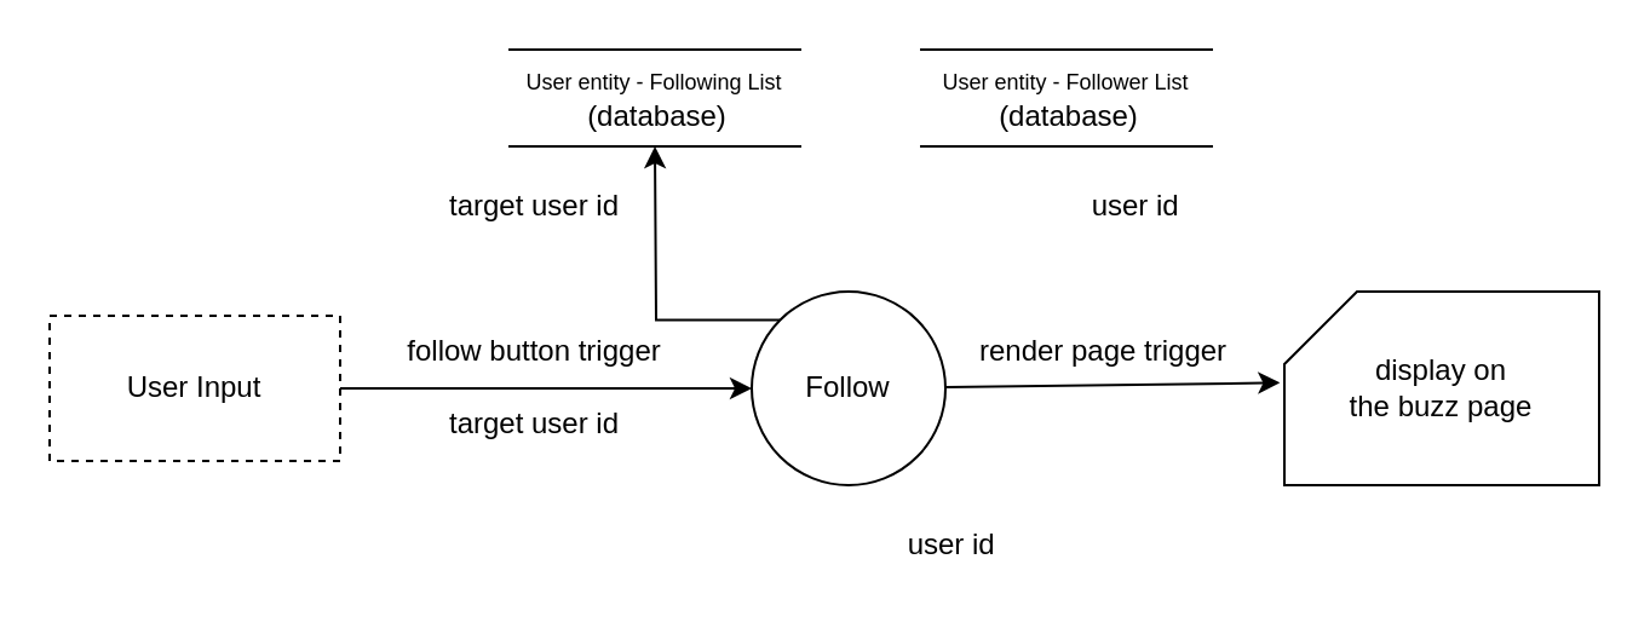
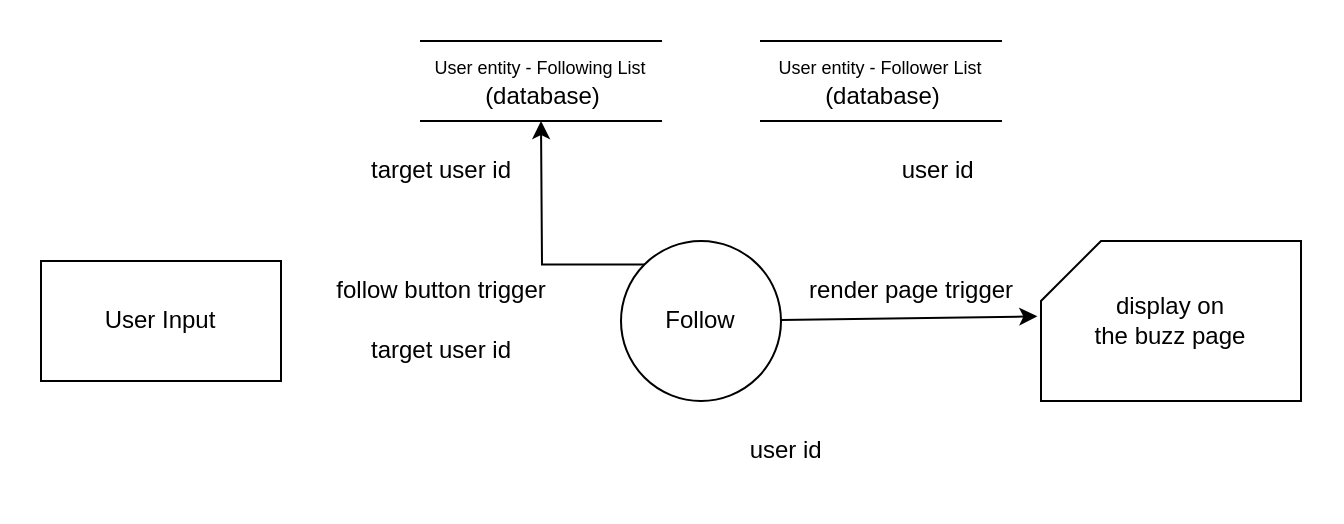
- <mxCell id="2" value="User Input" style="rounded=0;whiteSpace=wrap;html=1;dashed=1;" vertex="1" parent="1"><mxGeometry x="20" y="130" width="120" height="60" as="geometry" /></mxCell>
+ <mxCell id="2" value="User Input" style="rounded=0;whiteSpace=wrap;html=1;" vertex="1" parent="1"><mxGeometry x="20" y="130" width="120" height="60" as="geometry" /></mxCell>
- <mxCell id="6" value="" style="endArrow=classic;html=1;rounded=0;exitX=1;exitY=0.5;exitDx=0;exitDy=0;entryX=0;entryY=0.5;entryDx=0;entryDy=0;" edge="1" parent="1" source="2" target="5"><mxGeometry width="50" height="50" relative="1" as="geometry"><mxPoint x="360" y="210" as="sourcePoint" /><mxPoint x="410" y="160" as="targetPoint" /></mxGeometry></mxCell>
- <mxCell id="3" value="display on &lt;br&gt;the buzz page" style="shape=card;whiteSpace=wrap;html=1;" vertex="1" parent="1"><mxGeometry x="530" y="120" width="130" height="80" as="geometry" /></mxCell>
+ <mxCell id="3" value="display on &lt;br&gt;the buzz page" style="shape=card;whiteSpace=wrap;html=1;" vertex="1" parent="1"><mxGeometry x="520" y="120" width="130" height="80" as="geometry" /></mxCell>
